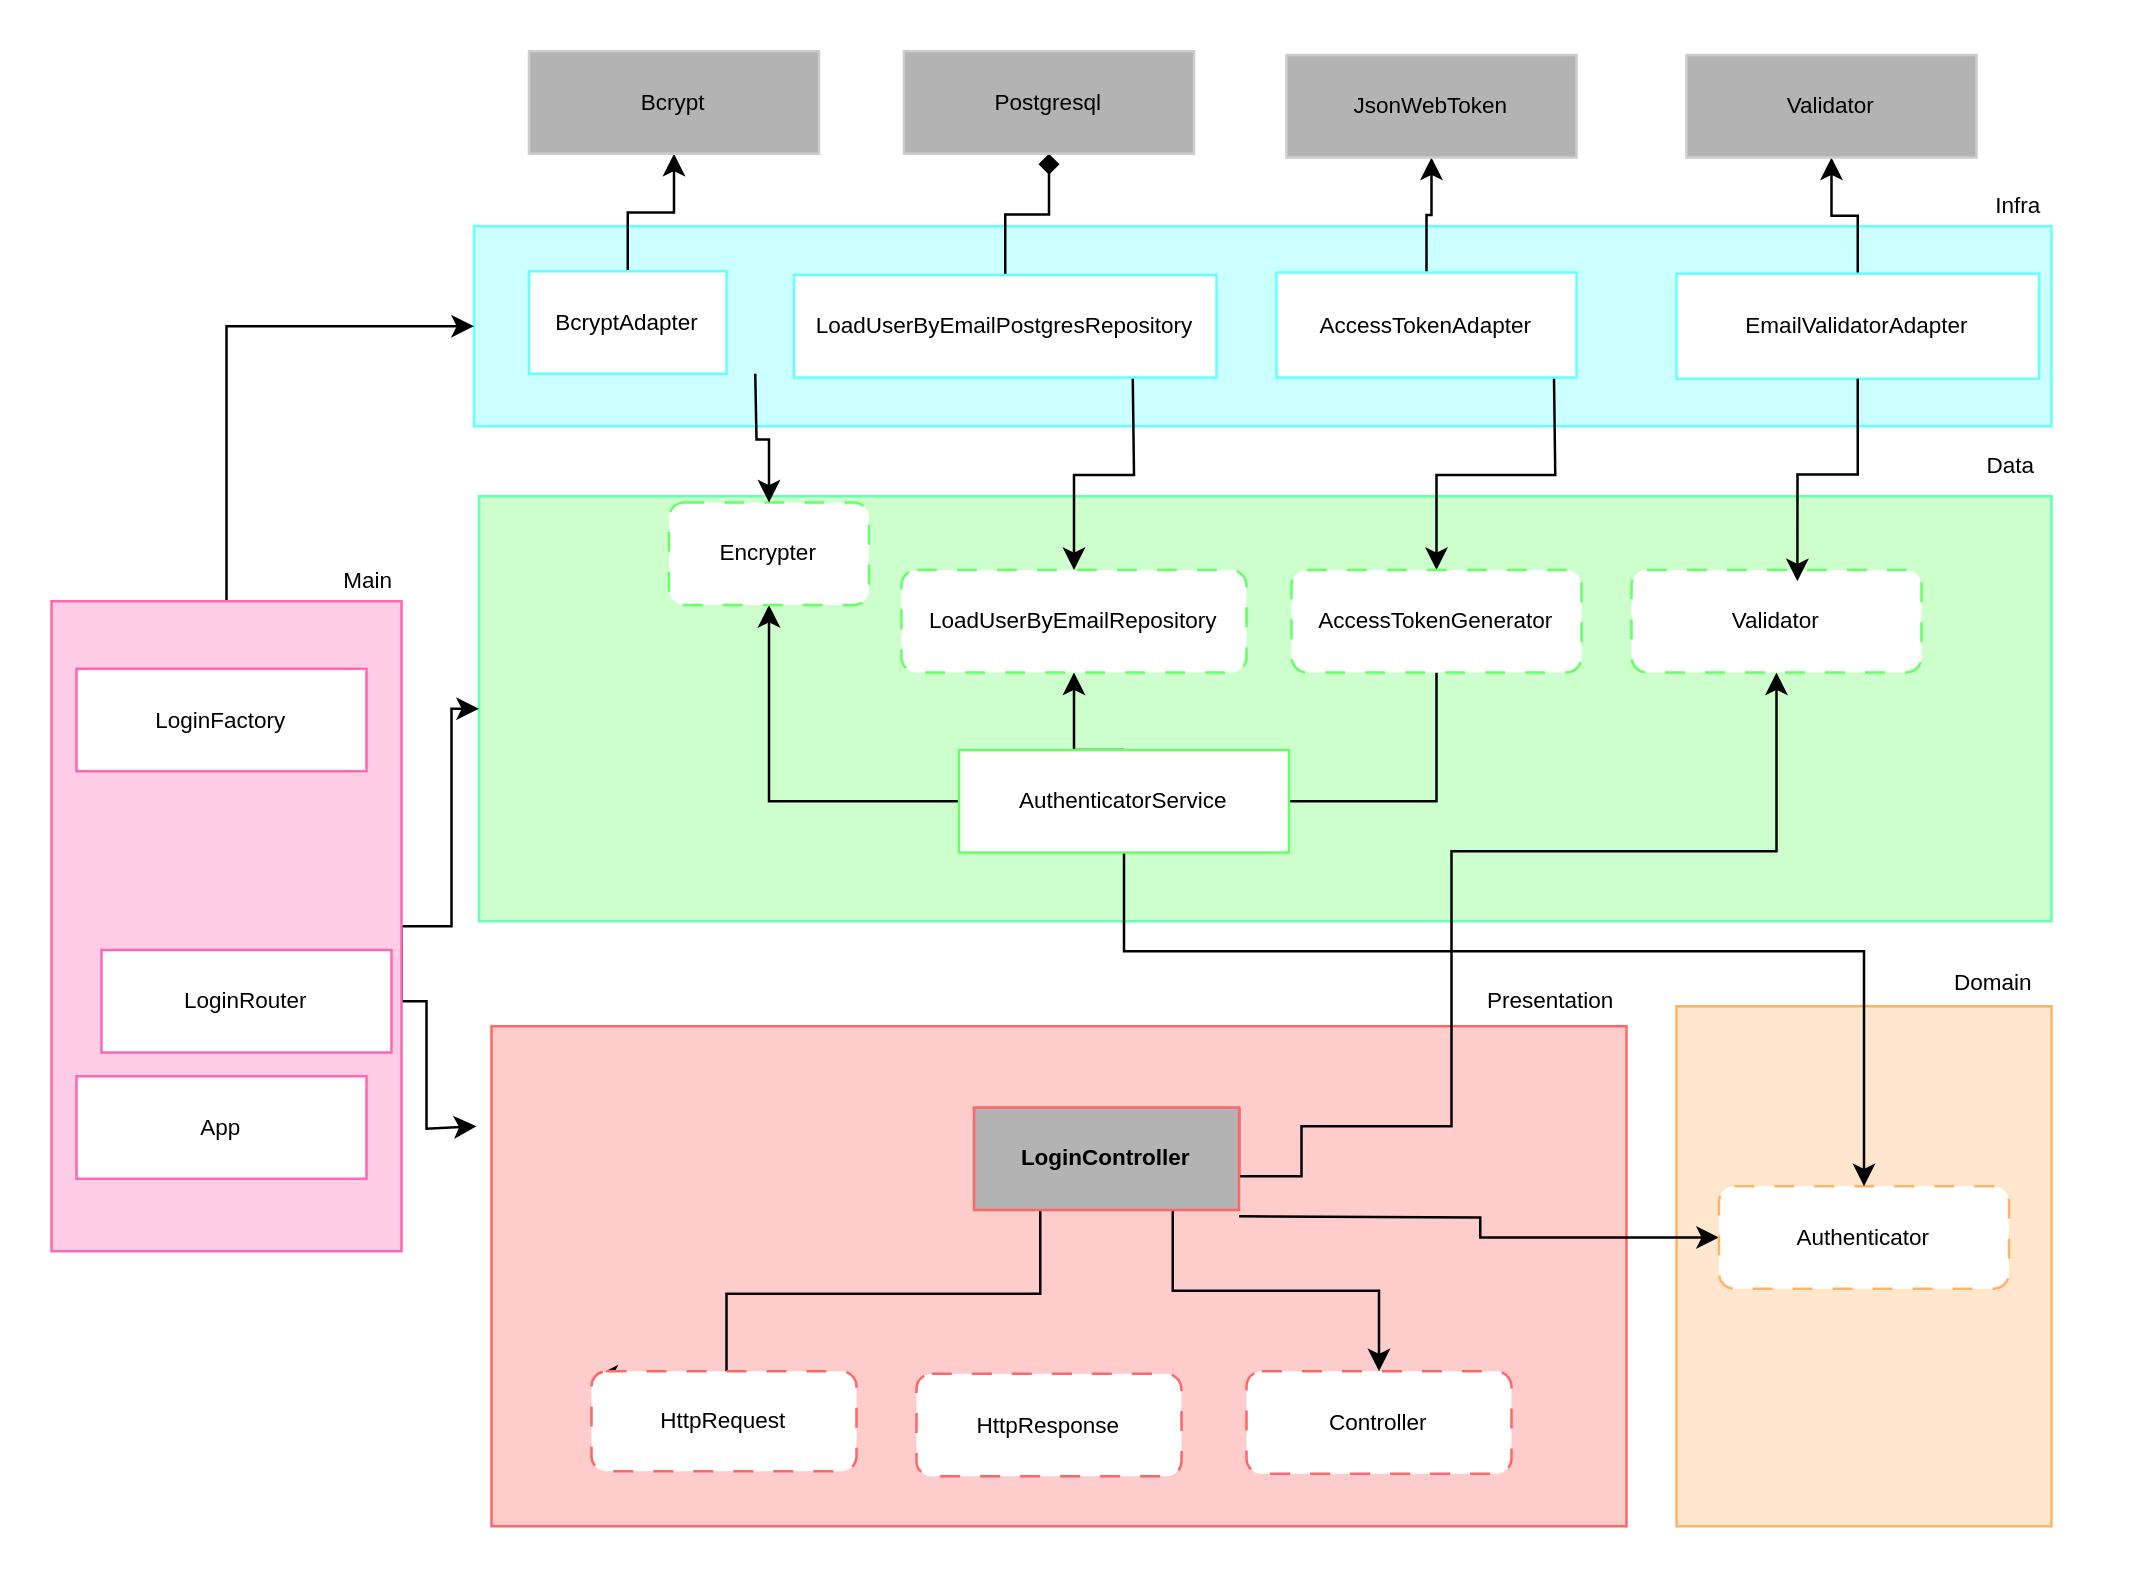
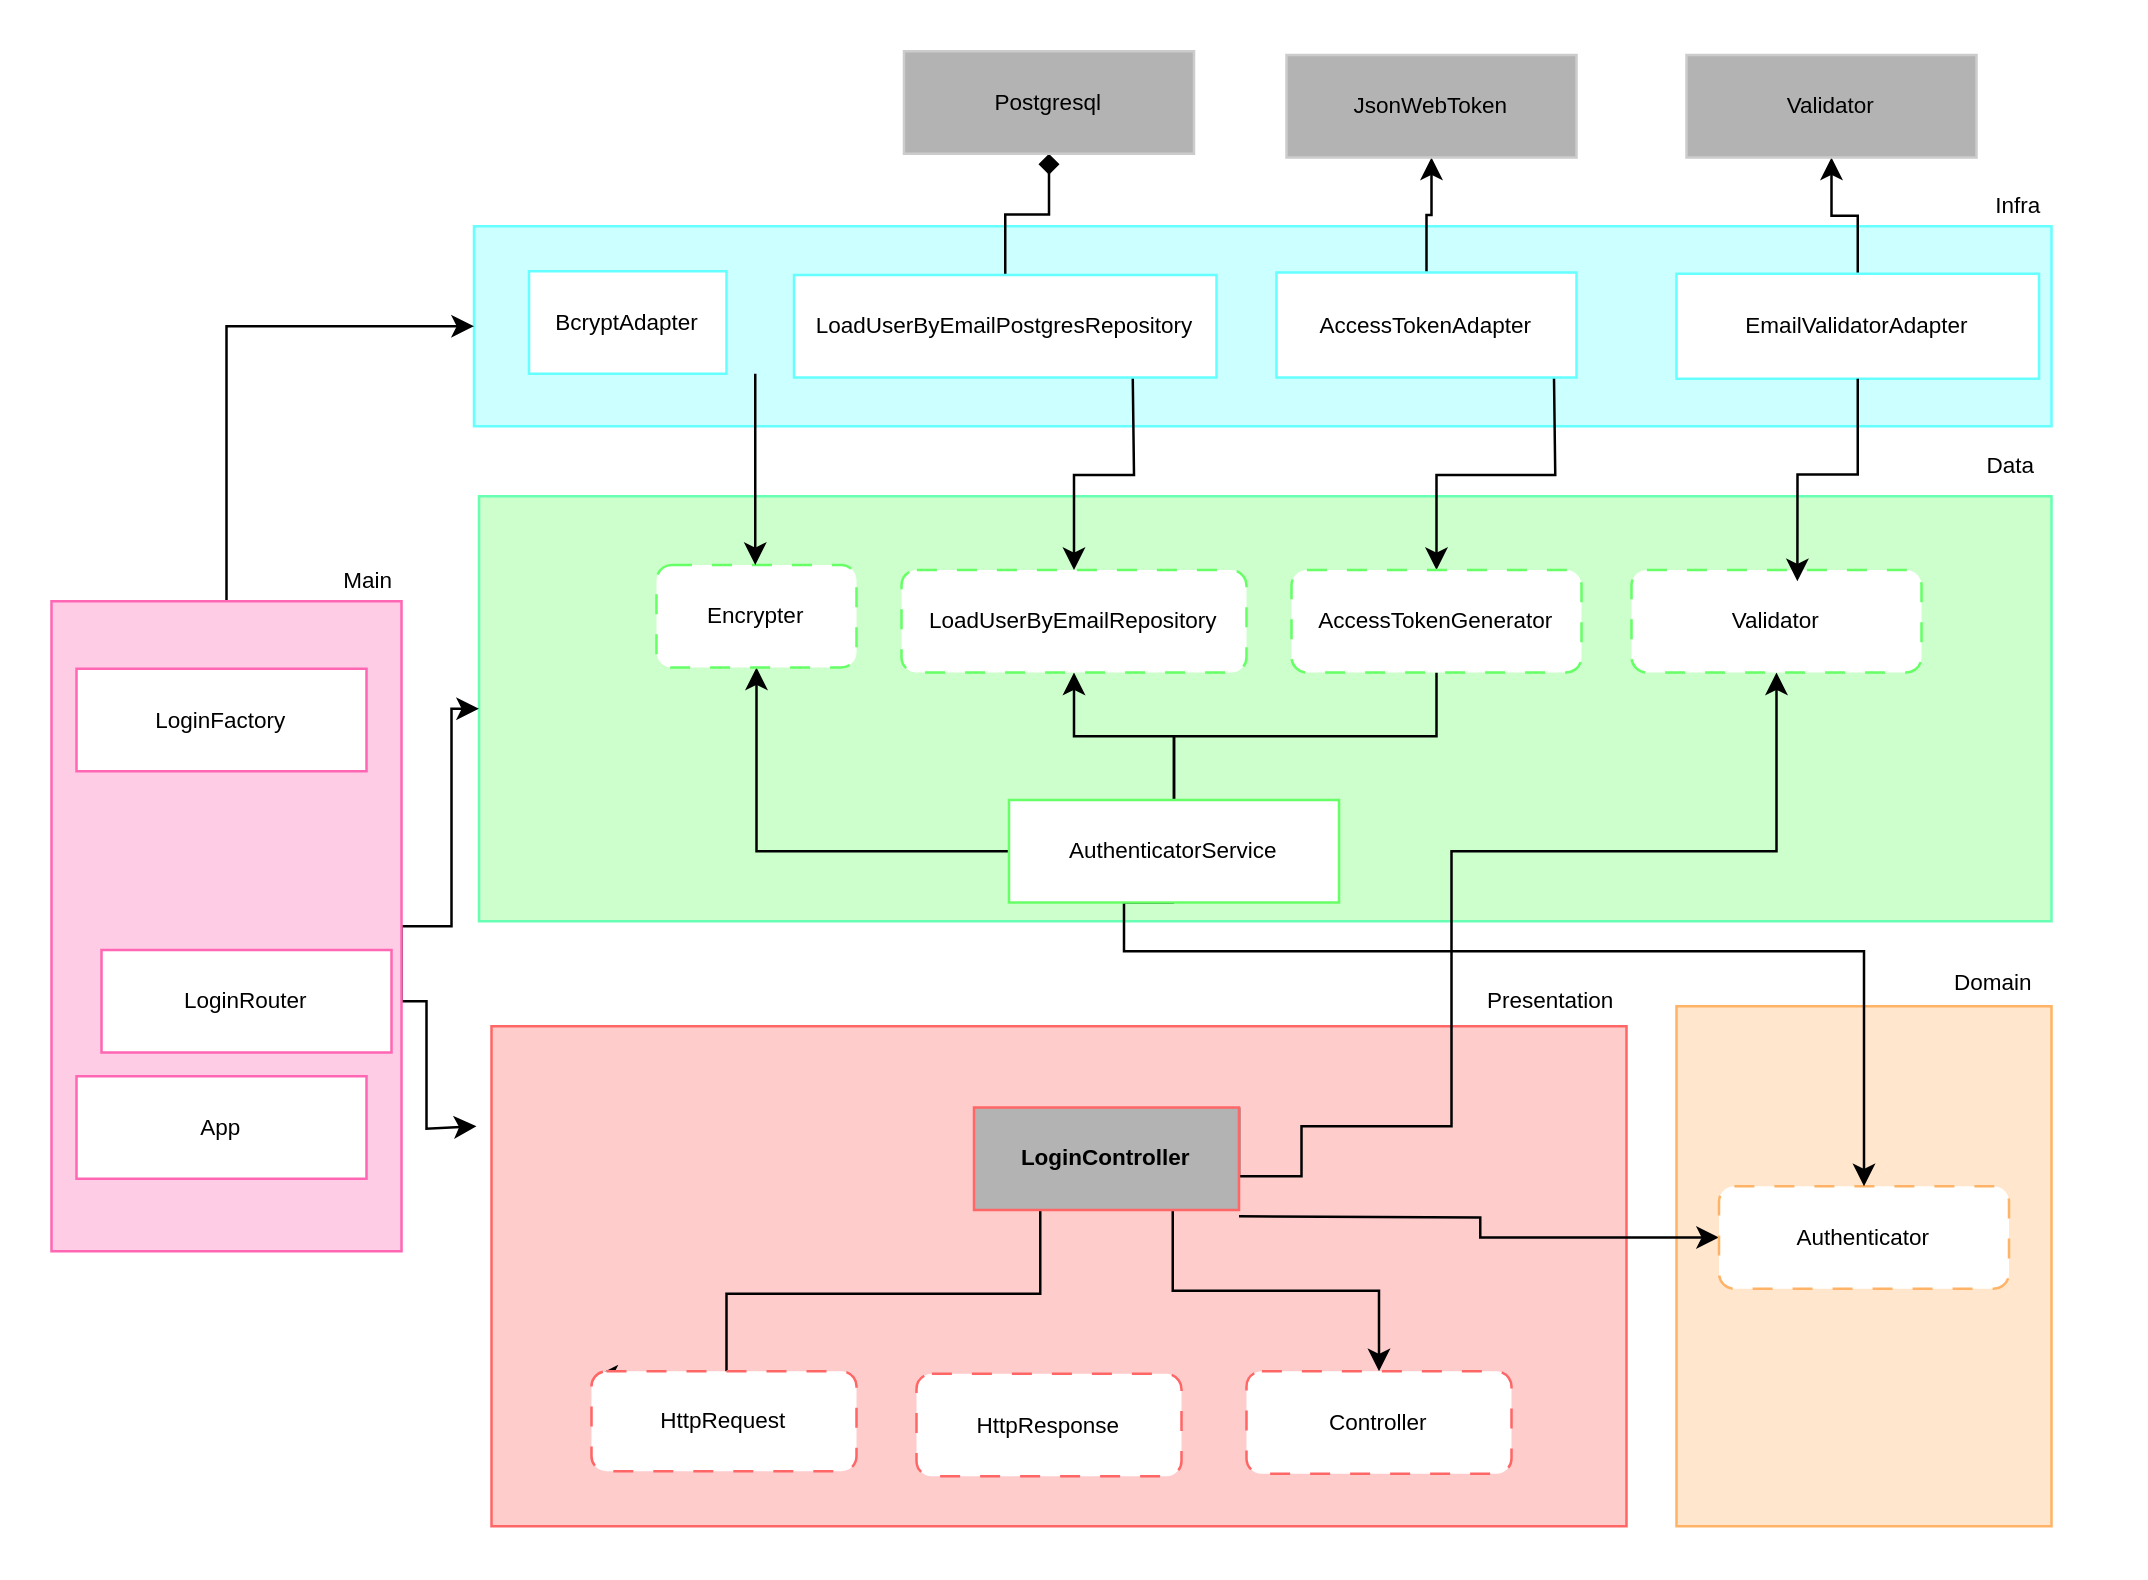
- <mxCell id="32" value="Bcrypt" style="rounded=0;whiteSpace=wrap;html=1;strokeColor=#CCCCCC;fillColor=#B3B3B3;fontSize=9;" parent="1" vertex="1"><mxGeometry x="211" y="20" width="116" height="41" as="geometry" /></mxCell>
- <mxCell id="29" style="edgeStyle=orthogonalEdgeStyle;rounded=0;orthogonalLoop=1;jettySize=auto;html=1;exitX=0.5;exitY=0;exitDx=0;exitDy=0;entryX=0.5;entryY=1;entryDx=0;entryDy=0;" parent="1" source="31" target="32" edge="1"><mxGeometry relative="1" as="geometry" /></mxCell>
- <mxCell id="25" value="Encrypter" style="rounded=1;whiteSpace=wrap;html=1;dashed=1;dashPattern=8 8;strokeColor=#66FF66;fontSize=9;" parent="1" vertex="1"><mxGeometry x="267" y="200.5" width="80" height="41" as="geometry" /></mxCell>
+ <mxCell id="25" value="Encrypter" style="rounded=1;whiteSpace=wrap;html=1;dashed=1;dashPattern=8 8;strokeColor=#66FF66;fontSize=9;" parent="1" vertex="1"><mxGeometry x="262" y="225.5" width="80" height="41" as="geometry" /></mxCell>
- <mxCell id="21" value="AuthenticatorService" style="rounded=0;whiteSpace=wrap;html=1;strokeColor=#66FF66;fontSize=9;" parent="1" vertex="1"><mxGeometry x="383" y="299.5" width="132" height="41" as="geometry" /></mxCell>
+ <mxCell id="21" value="AuthenticatorService" style="rounded=0;whiteSpace=wrap;html=1;strokeColor=#66FF66;fontSize=9;" parent="1" vertex="1"><mxGeometry x="403" y="319.5" width="132" height="41" as="geometry" /></mxCell>
